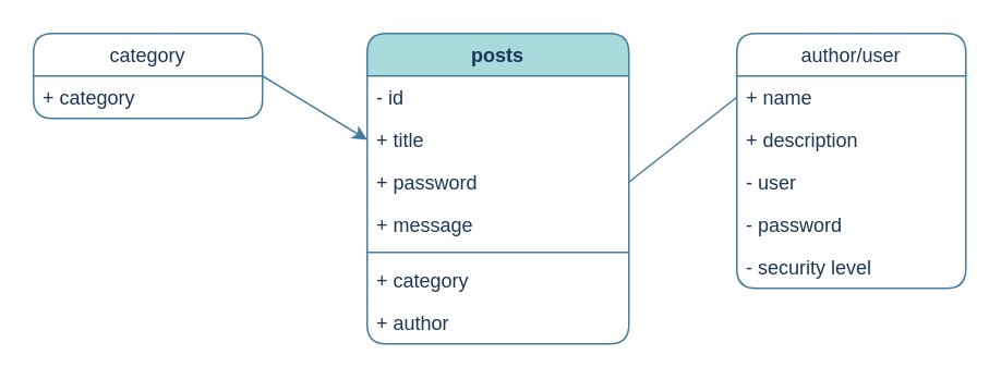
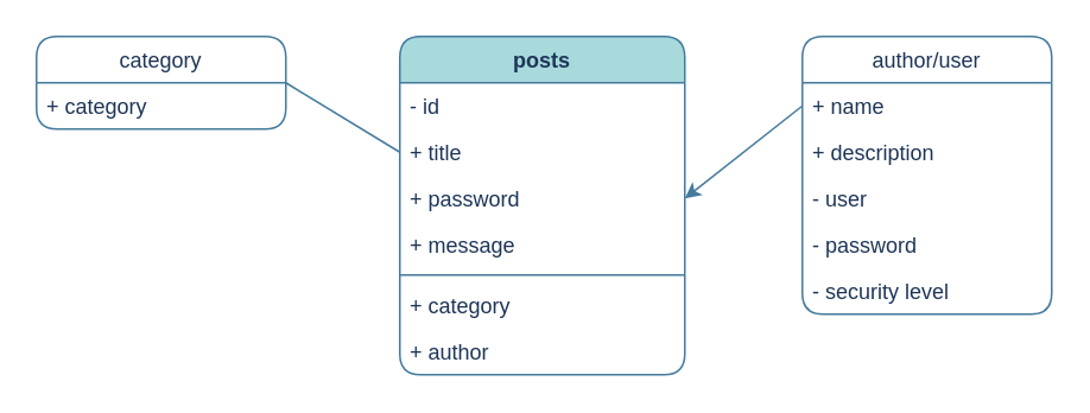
- <mxCell id="2" style="edgeStyle=none;orthogonalLoop=1;jettySize=auto;html=1;exitX=1;exitY=0.5;exitDx=0;exitDy=0;entryX=0;entryY=0.5;entryDx=0;entryDy=0;labelBackgroundColor=#F1FAEE;strokeColor=#457B9D;fontColor=#1D3557;" edge="1" parent="1" source="3" target="7"><mxGeometry relative="1" as="geometry" /></mxCell>
+ <mxCell id="2" style="edgeStyle=none;orthogonalLoop=1;jettySize=auto;html=1;exitX=1;exitY=0.5;exitDx=0;exitDy=0;entryX=0;entryY=0.5;entryDx=0;entryDy=0;labelBackgroundColor=#F1FAEE;strokeColor=#457B9D;fontColor=#1D3557;endArrow=none;" edge="1" parent="1" source="3" target="7"><mxGeometry relative="1" as="geometry" /></mxCell>
- <mxCell id="19" style="edgeStyle=none;orthogonalLoop=1;jettySize=auto;html=1;exitX=0;exitY=0.5;exitDx=0;exitDy=0;entryX=1;entryY=0.5;entryDx=0;entryDy=0;labelBackgroundColor=#F1FAEE;strokeColor=#457B9D;fontColor=#1D3557;endArrow=none;" edge="1" parent="1" source="14" target="8"><mxGeometry relative="1" as="geometry" /></mxCell>
+ <mxCell id="19" style="edgeStyle=none;orthogonalLoop=1;jettySize=auto;html=1;exitX=0;exitY=0.5;exitDx=0;exitDy=0;entryX=1;entryY=0.5;entryDx=0;entryDy=0;labelBackgroundColor=#F1FAEE;strokeColor=#457B9D;fontColor=#1D3557;" edge="1" parent="1" source="14" target="8"><mxGeometry relative="1" as="geometry" /></mxCell>
